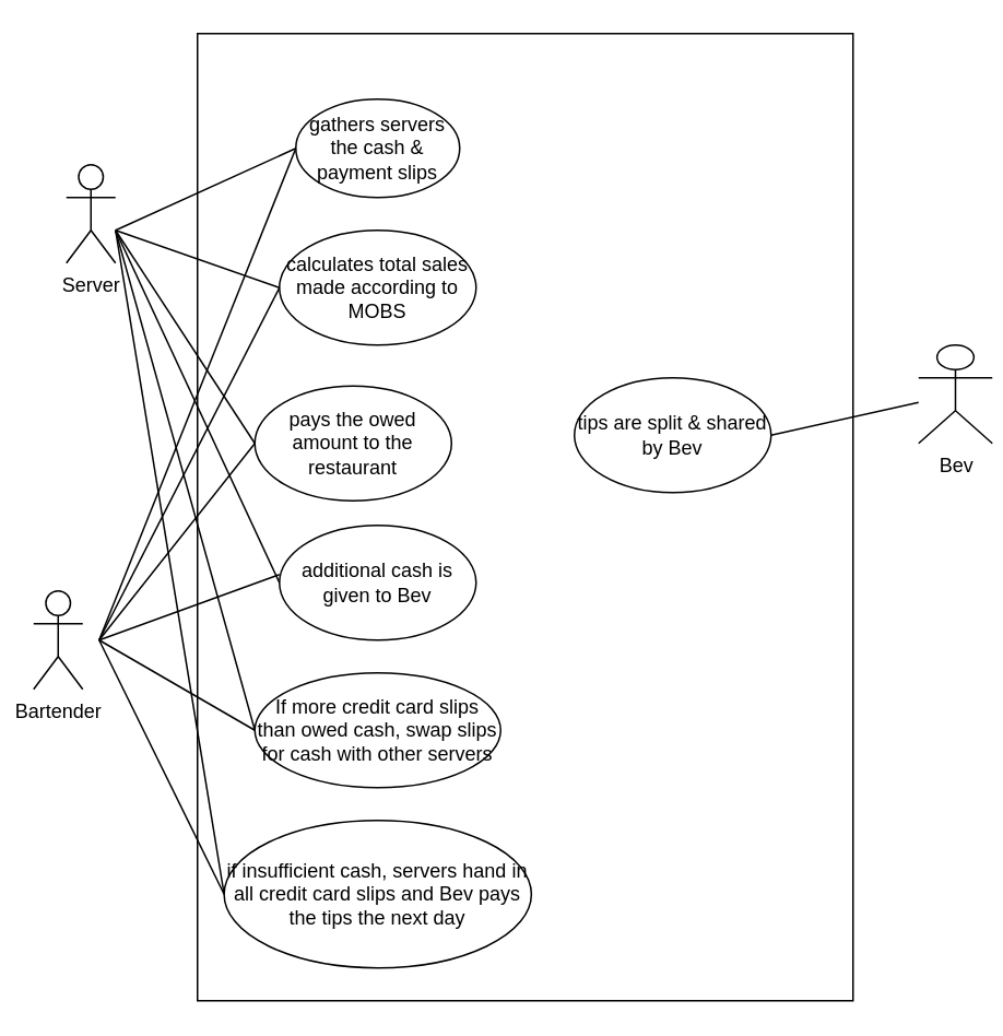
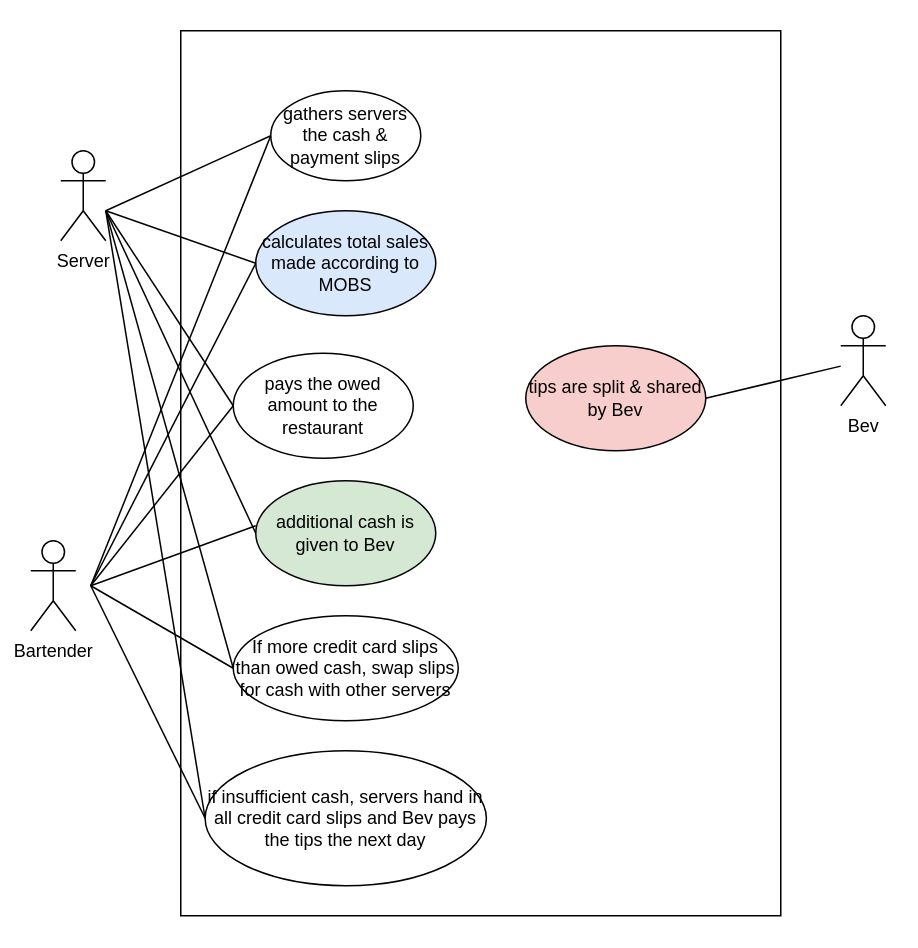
- <mxCell id="6" value="calculates total sales made according to MOBS" style="ellipse;whiteSpace=wrap;html=1;" vertex="1" parent="1"><mxGeometry x="170" y="140" width="120" height="70" as="geometry" /></mxCell>
+ <mxCell id="6" value="calculates total sales made according to MOBS" style="ellipse;whiteSpace=wrap;html=1;fillColor=#dae8fc;" vertex="1" parent="1"><mxGeometry x="170" y="140" width="120" height="70" as="geometry" /></mxCell>
- <mxCell id="10" value="Bev" style="shape=umlActor;verticalLabelPosition=bottom;verticalAlign=top;html=1;outlineConnect=0;" vertex="1" parent="1"><mxGeometry x="560" y="210" width="45" height="60" as="geometry" /></mxCell>
+ <mxCell id="10" value="Bev" style="shape=umlActor;verticalLabelPosition=bottom;verticalAlign=top;html=1;outlineConnect=0;" vertex="1" parent="1"><mxGeometry x="560" y="210" width="30" height="60" as="geometry" /></mxCell>
- <mxCell id="9" value="tips are split &amp;amp; shared by Bev" style="ellipse;whiteSpace=wrap;html=1;" vertex="1" parent="1"><mxGeometry x="350" y="230" width="120" height="70" as="geometry" /></mxCell>
+ <mxCell id="9" value="tips are split &amp;amp; shared by Bev" style="ellipse;whiteSpace=wrap;html=1;fillColor=#f8cecc;" vertex="1" parent="1"><mxGeometry x="350" y="230" width="120" height="70" as="geometry" /></mxCell>
- <mxCell id="8" value="additional cash is given to Bev" style="ellipse;whiteSpace=wrap;html=1;" vertex="1" parent="1"><mxGeometry x="170" y="320" width="120" height="70" as="geometry" /></mxCell>
+ <mxCell id="8" value="additional cash is given to Bev" style="ellipse;whiteSpace=wrap;html=1;fillColor=#d5e8d4;" vertex="1" parent="1"><mxGeometry x="170" y="320" width="120" height="70" as="geometry" /></mxCell>
